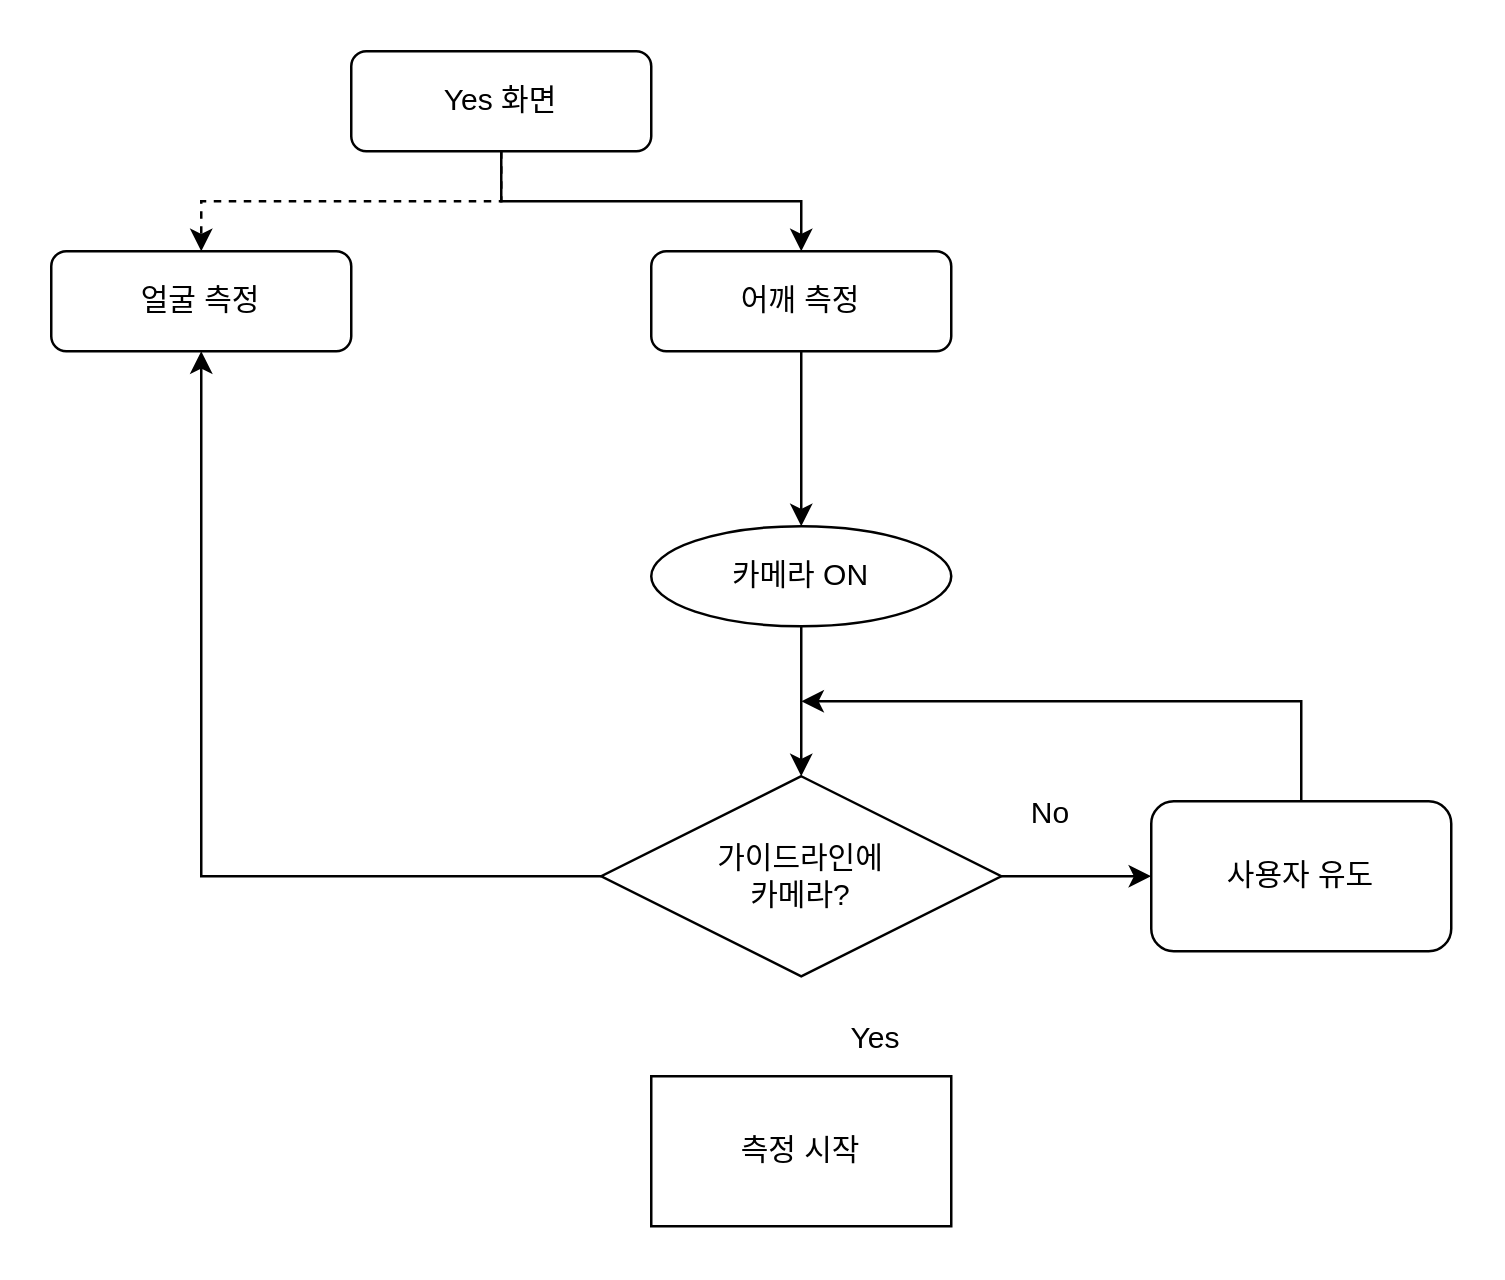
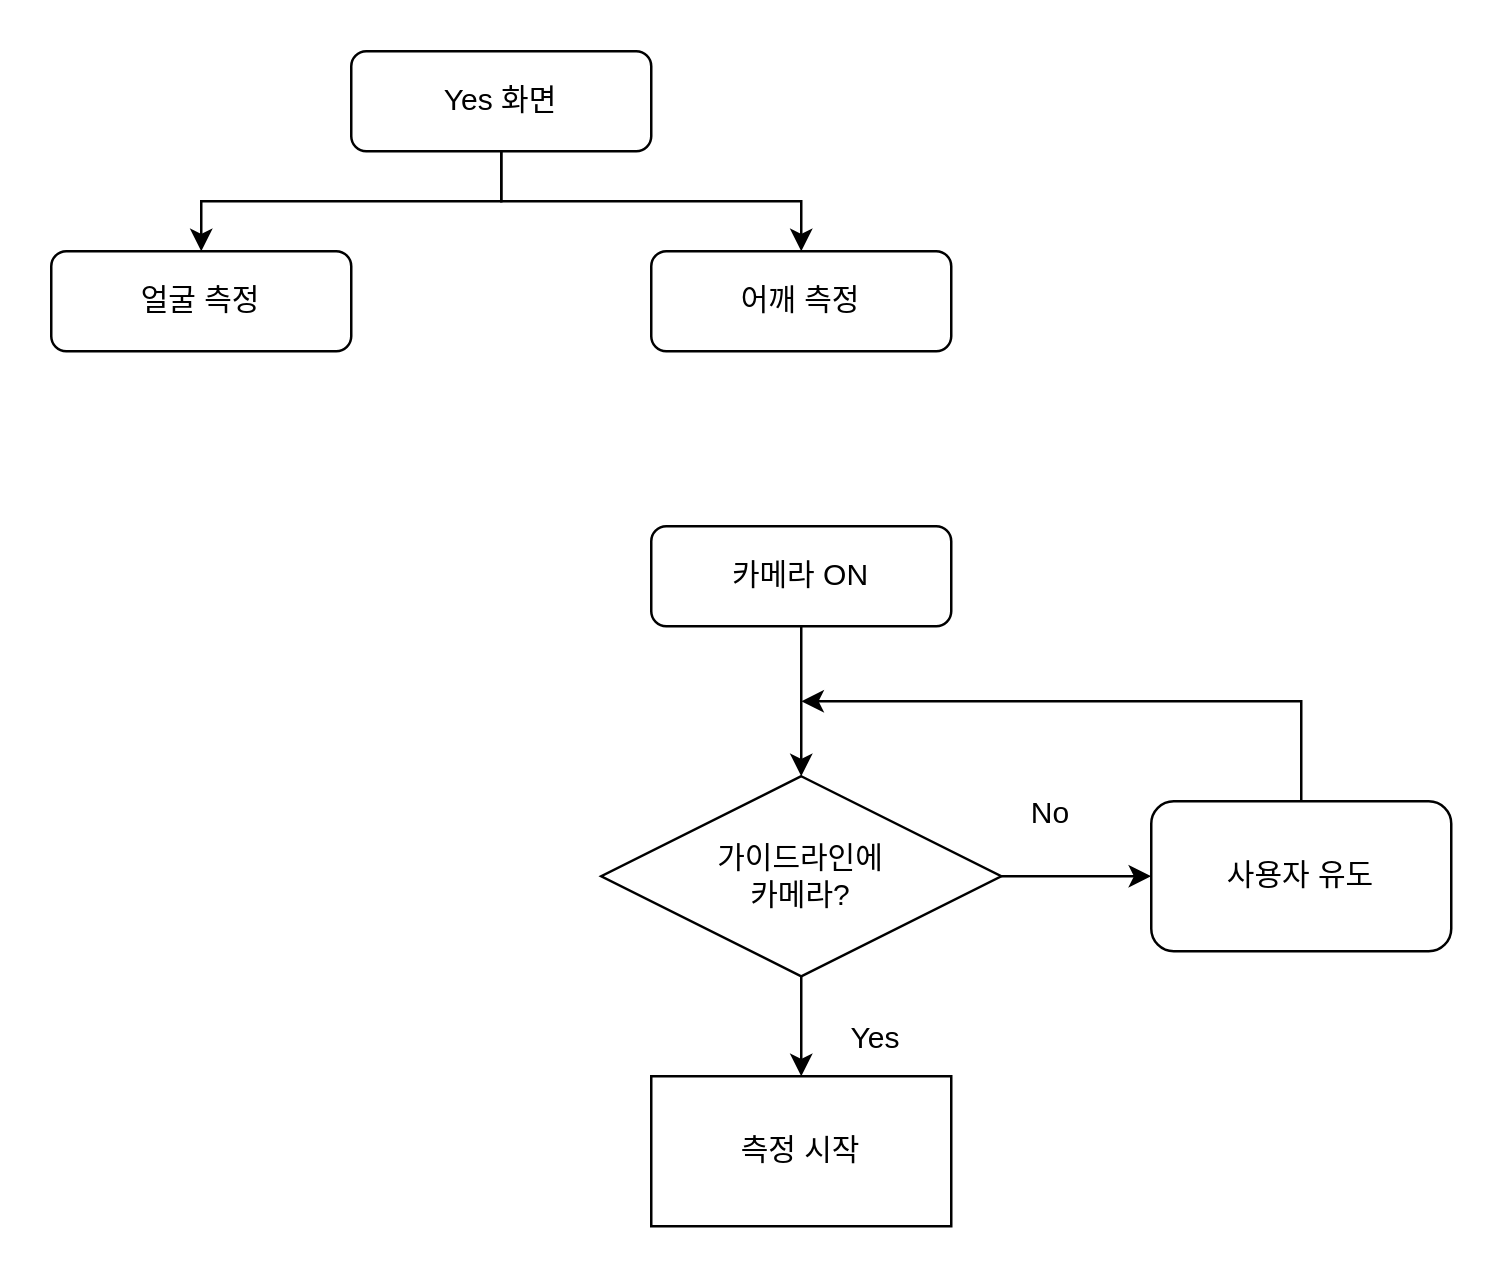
- <mxCell id="3" value="" style="edgeStyle=orthogonalEdgeStyle;rounded=0;orthogonalLoop=1;jettySize=auto;html=1;dashed=1;" parent="1" source="4" target="7" edge="1"><mxGeometry relative="1" as="geometry" /></mxCell>
+ <mxCell id="3" value="" style="edgeStyle=orthogonalEdgeStyle;rounded=0;orthogonalLoop=1;jettySize=auto;html=1;" parent="1" source="4" target="7" edge="1"><mxGeometry relative="1" as="geometry" /></mxCell>
- <mxCell id="5" value="" style="edgeStyle=orthogonalEdgeStyle;rounded=0;orthogonalLoop=1;jettySize=auto;html=1;" parent="1" source="6" target="9" edge="1"><mxGeometry relative="1" as="geometry" /></mxCell>
- <mxCell id="9" value="카메라 ON" style="ellipse;whiteSpace=wrap;html=1;fontSize=12;glass=0;strokeWidth=1;shadow=0;" parent="1" vertex="1"><mxGeometry x="260" y="210" width="120" height="40" as="geometry" /></mxCell>
+ <mxCell id="9" value="카메라 ON" style="rounded=1;whiteSpace=wrap;html=1;fontSize=12;glass=0;strokeWidth=1;shadow=0;" parent="1" vertex="1"><mxGeometry x="260" y="210" width="120" height="40" as="geometry" /></mxCell>
- <mxCell id="10" value="" style="edgeStyle=orthogonalEdgeStyle;rounded=0;orthogonalLoop=1;jettySize=auto;html=1;" parent="1" source="12" target="7" edge="1"><mxGeometry relative="1" as="geometry" /></mxCell>
+ <mxCell id="10" value="" style="edgeStyle=orthogonalEdgeStyle;rounded=0;orthogonalLoop=1;jettySize=auto;html=1;" parent="1" source="12" target="13" edge="1"><mxGeometry relative="1" as="geometry" /></mxCell>
